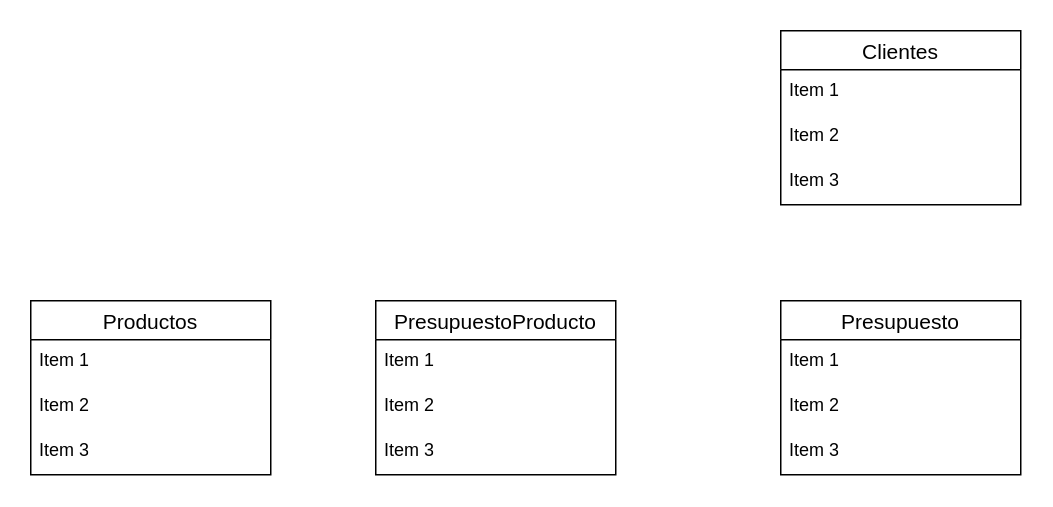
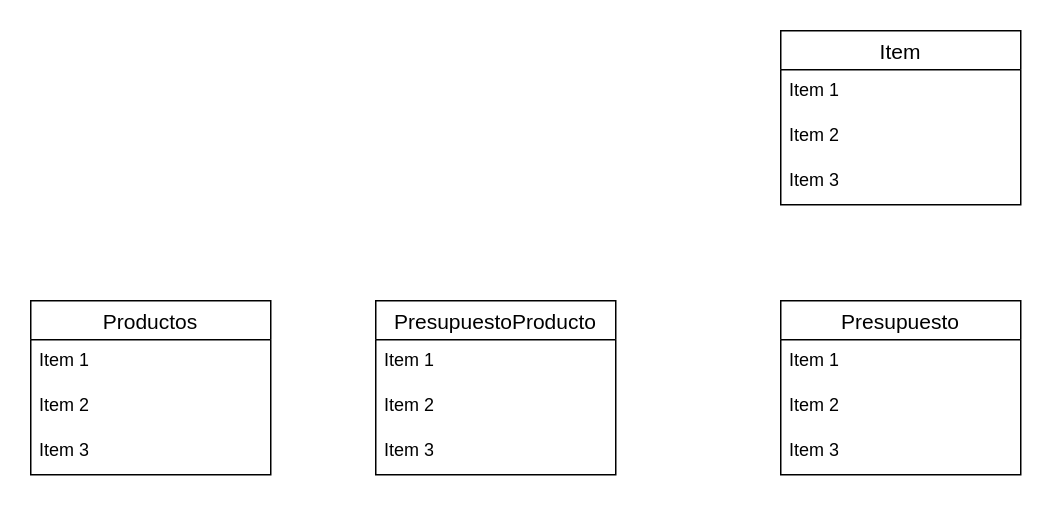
- <mxCell id="14" value="Clientes" style="swimlane;fontStyle=0;childLayout=stackLayout;horizontal=1;startSize=26;horizontalStack=0;resizeParent=1;resizeParentMax=0;resizeLast=0;collapsible=1;marginBottom=0;align=center;fontSize=14;" vertex="1" parent="1"><mxGeometry x="520" y="20" width="160" height="116" as="geometry" /></mxCell>
+ <mxCell id="14" value="Item" style="swimlane;fontStyle=0;childLayout=stackLayout;horizontal=1;startSize=26;horizontalStack=0;resizeParent=1;resizeParentMax=0;resizeLast=0;collapsible=1;marginBottom=0;align=center;fontSize=14;" vertex="1" parent="1"><mxGeometry x="520" y="20" width="160" height="116" as="geometry" /></mxCell>
